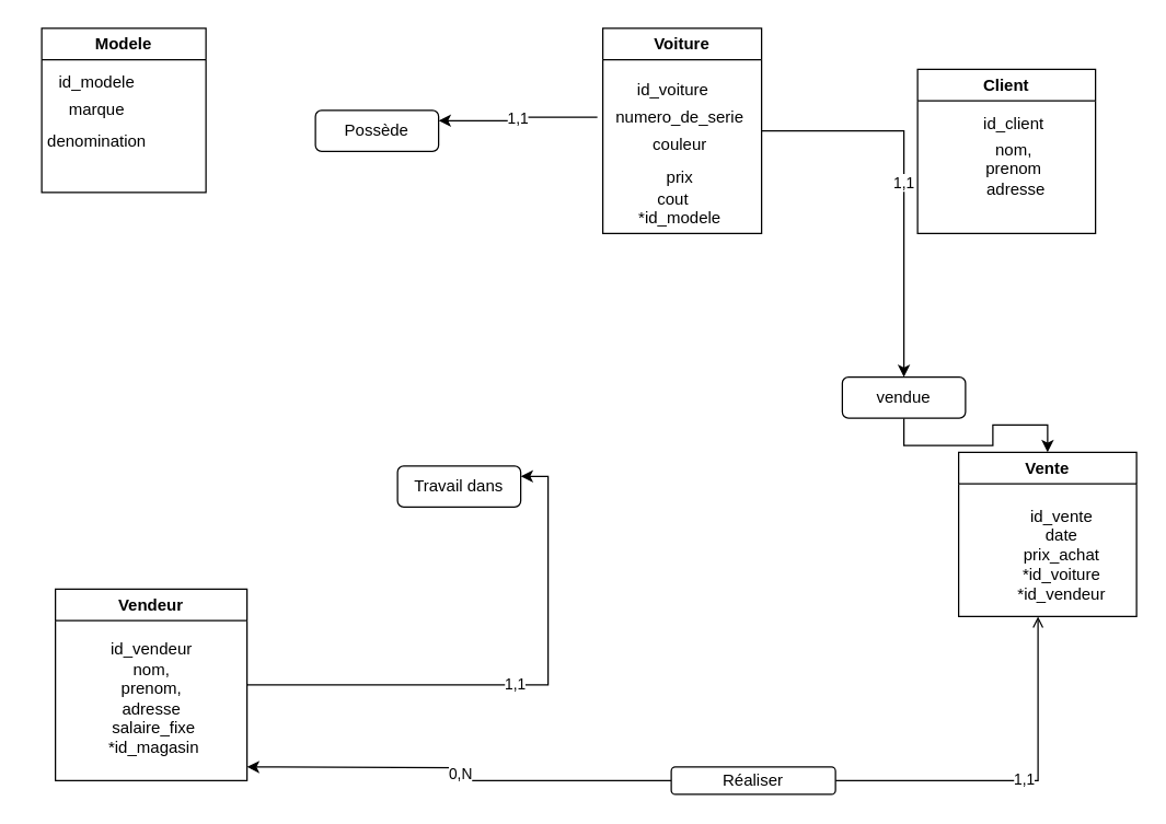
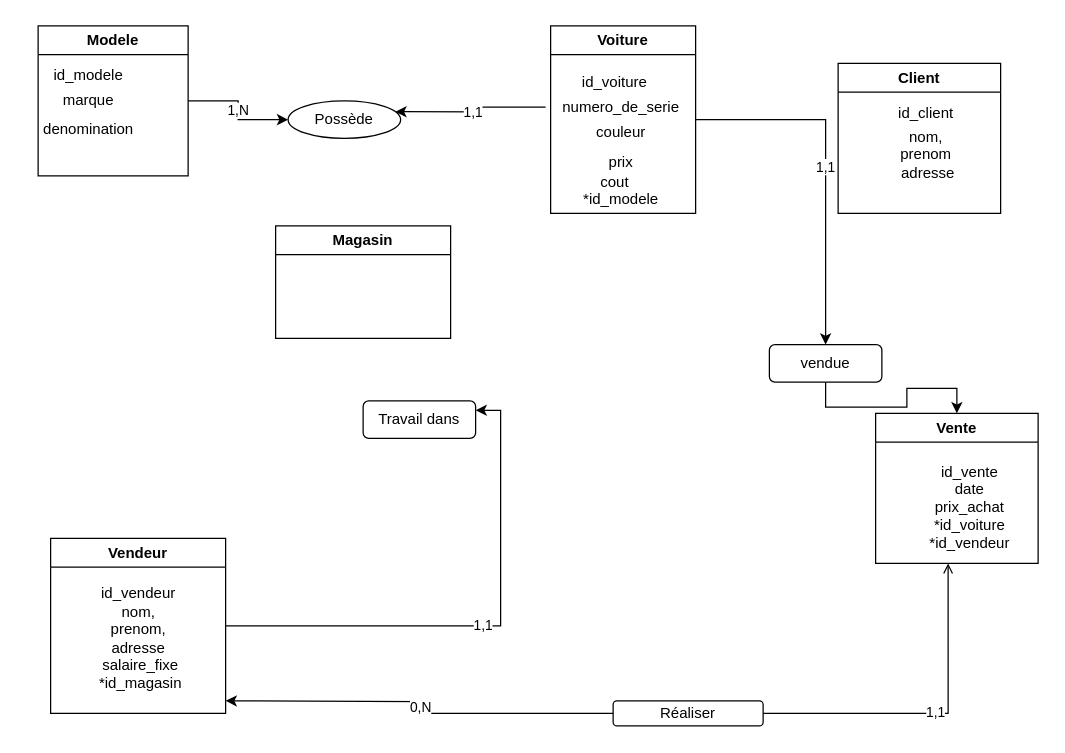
+ <mxCell id="2" value="1,N" style="edgeStyle=orthogonalEdgeStyle;rounded=0;orthogonalLoop=1;jettySize=auto;html=1;exitX=1;exitY=0.5;exitDx=0;exitDy=0;entryX=0;entryY=0.5;entryDx=0;entryDy=0;" edge="1" parent="1" source="3" target="24"><mxGeometry relative="1" as="geometry" /></mxCell>
- <mxCell id="24" value="Possède" style="rounded=1;whiteSpace=wrap;html=1;" vertex="1" parent="1"><mxGeometry x="230" y="80" width="90" height="30" as="geometry" /></mxCell>
+ <mxCell id="24" value="Possède" style="ellipse;whiteSpace=wrap;html=1;" vertex="1" parent="1"><mxGeometry x="230" y="80" width="90" height="30" as="geometry" /></mxCell>
+ <mxCell id="23" value="Magasin" style="swimlane;whiteSpace=wrap;html=1;" vertex="1" parent="1"><mxGeometry x="220" y="180" width="140" height="90" as="geometry" /></mxCell>
- <mxCell id="26" value="Travail dans" style="rounded=1;whiteSpace=wrap;html=1;" vertex="1" parent="1"><mxGeometry x="290" y="340" width="90" height="30" as="geometry" /></mxCell>
+ <mxCell id="26" value="Travail dans" style="rounded=1;whiteSpace=wrap;html=1;" vertex="1" parent="1"><mxGeometry x="290" y="320" width="90" height="30" as="geometry" /></mxCell>
